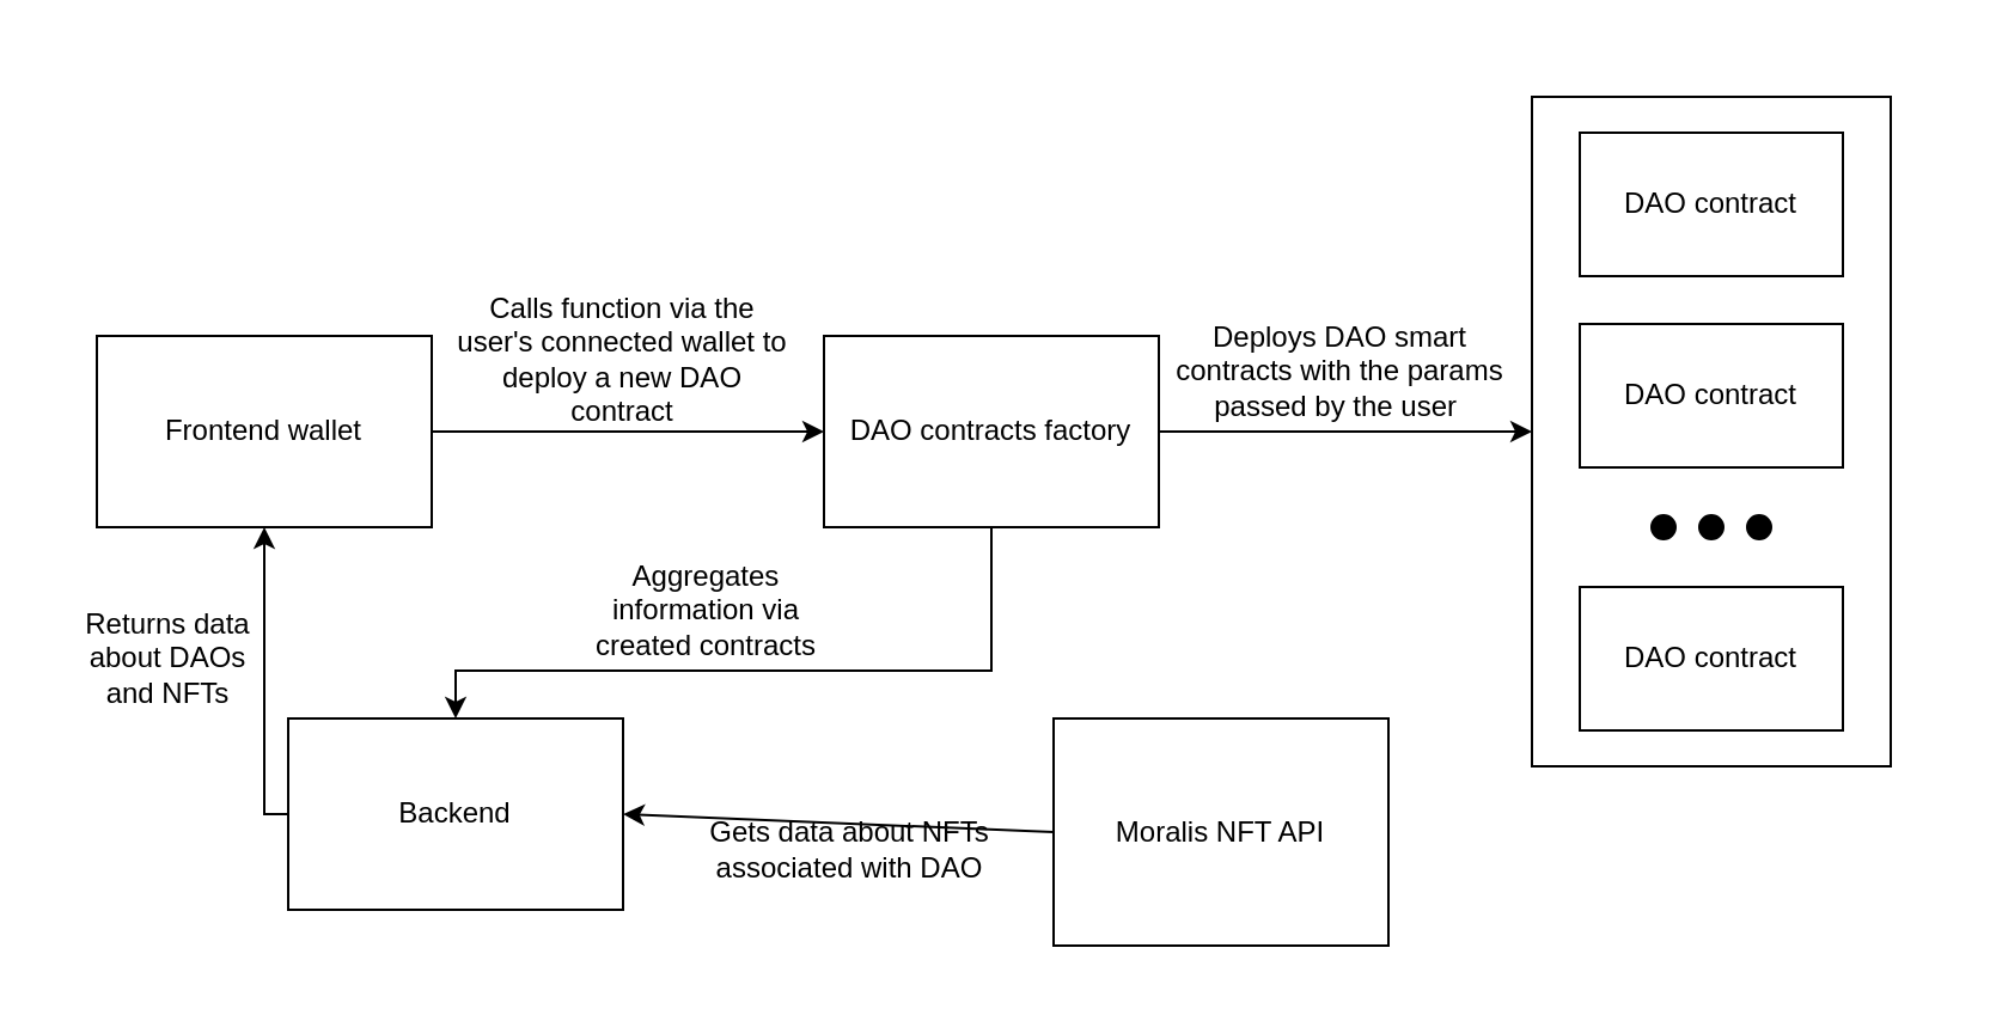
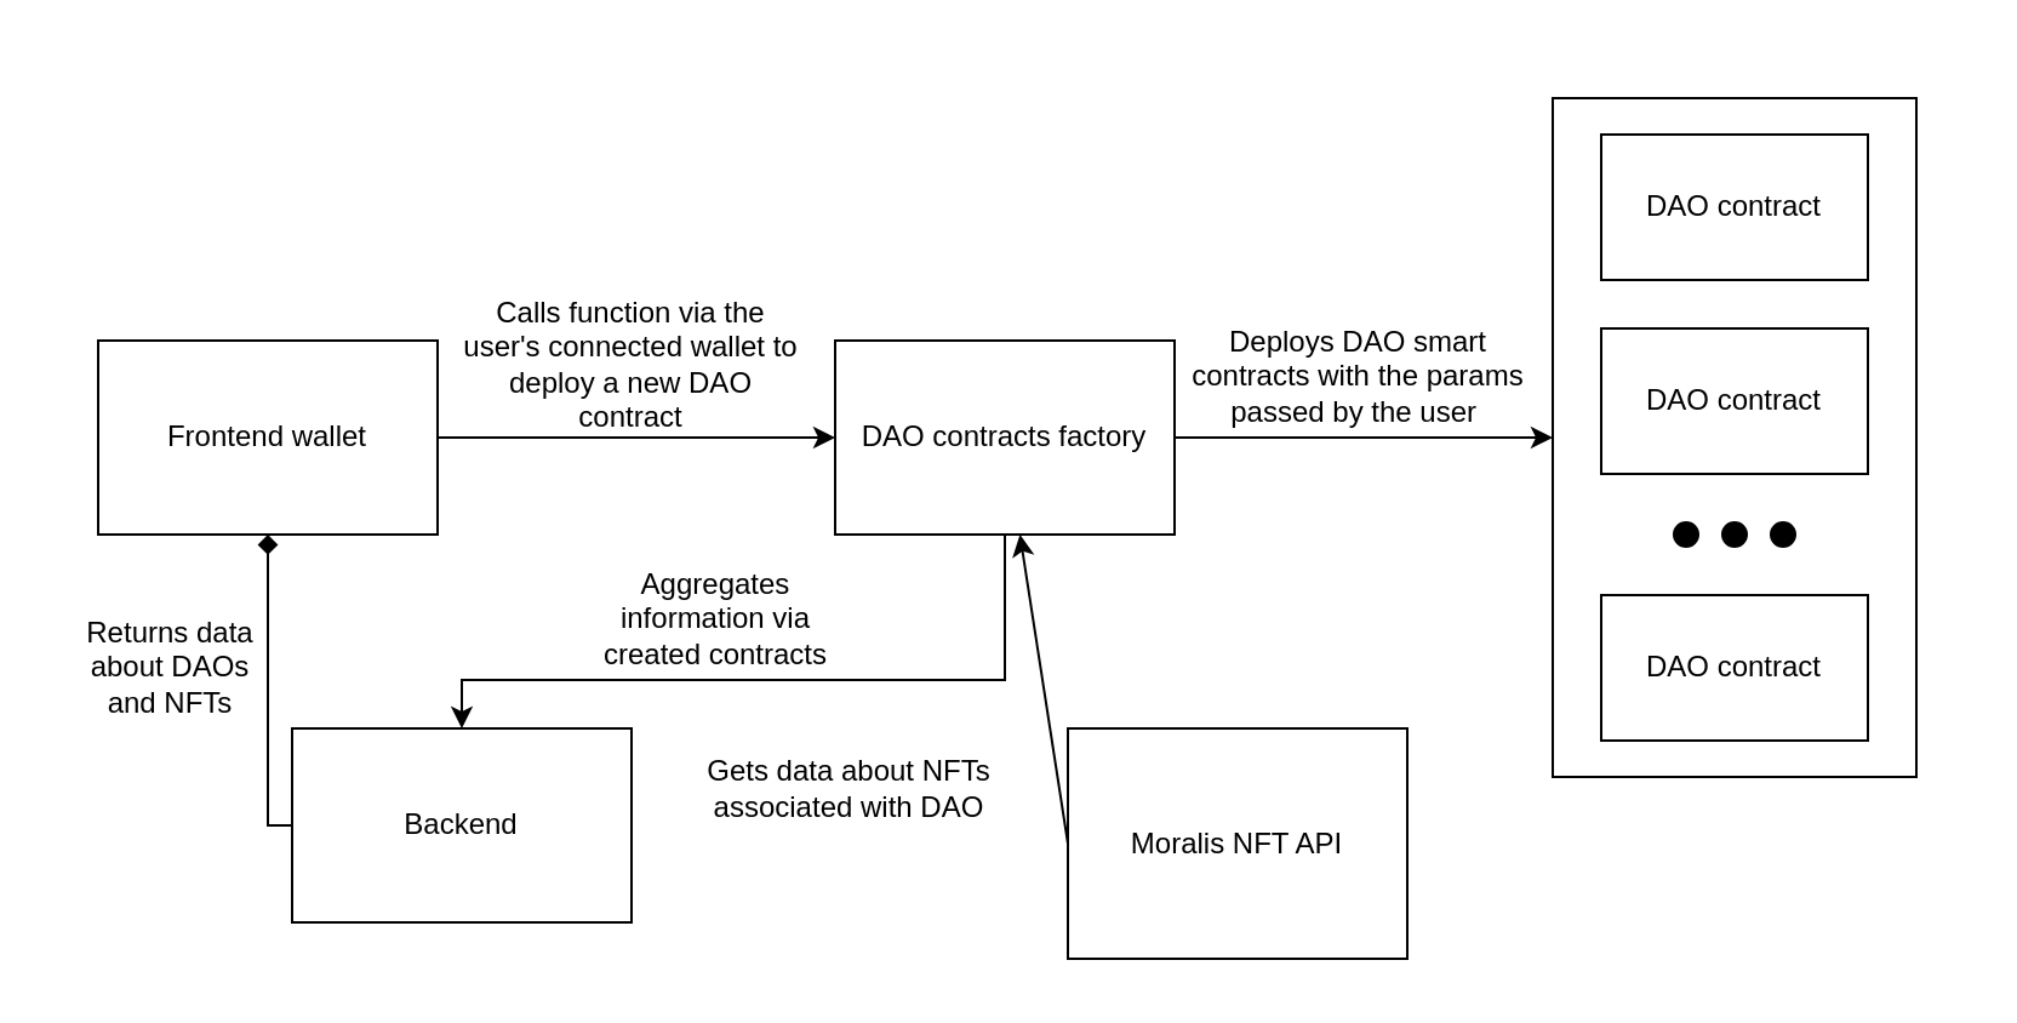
- <mxCell id="15" style="edgeStyle=orthogonalEdgeStyle;rounded=0;orthogonalLoop=1;jettySize=auto;html=1;exitX=0;exitY=0.5;exitDx=0;exitDy=0;entryX=0.5;entryY=1;entryDx=0;entryDy=0;" edge="1" parent="1" source="16" target="5"><mxGeometry relative="1" as="geometry"><Array as="points"><mxPoint x="110" y="340" /></Array></mxGeometry></mxCell>
+ <mxCell id="15" style="edgeStyle=orthogonalEdgeStyle;rounded=0;orthogonalLoop=1;jettySize=auto;html=1;exitX=0;exitY=0.5;exitDx=0;exitDy=0;entryX=0.5;entryY=1;entryDx=0;entryDy=0;endArrow=diamond;" edge="1" parent="1" source="16" target="5"><mxGeometry relative="1" as="geometry"><Array as="points"><mxPoint x="110" y="340" /></Array></mxGeometry></mxCell>
- <mxCell id="21" value="" style="endArrow=classic;html=1;rounded=0;exitX=0;exitY=0.5;exitDx=0;exitDy=0;entryX=1;entryY=0.5;entryDx=0;entryDy=0;" edge="1" parent="1" source="20" target="16"><mxGeometry width="50" height="50" relative="1" as="geometry"><mxPoint x="260" y="220" as="sourcePoint" /><mxPoint x="310" y="170" as="targetPoint" /></mxGeometry></mxCell>
+ <mxCell id="21" value="" style="endArrow=classic;html=1;rounded=0;exitX=0;exitY=0.5;exitDx=0;exitDy=0;" edge="1" parent="1" source="20" target="8"><mxGeometry width="50" height="50" relative="1" as="geometry"><mxPoint x="260" y="220" as="sourcePoint" /><mxPoint x="310" y="170" as="targetPoint" /></mxGeometry></mxCell>
- <mxCell id="22" value="Gets data about NFTs associated with DAO" style="text;html=1;strokeColor=none;fillColor=none;align=center;verticalAlign=middle;whiteSpace=wrap;rounded=0;" vertex="1" parent="1"><mxGeometry x="285" y="340" width="140" height="30" as="geometry" /></mxCell>
+ <mxCell id="22" value="Gets data about NFTs associated with DAO" style="text;html=1;strokeColor=none;fillColor=none;align=center;verticalAlign=middle;whiteSpace=wrap;rounded=0;" vertex="1" parent="1"><mxGeometry x="280" y="310" width="140" height="30" as="geometry" /></mxCell>
